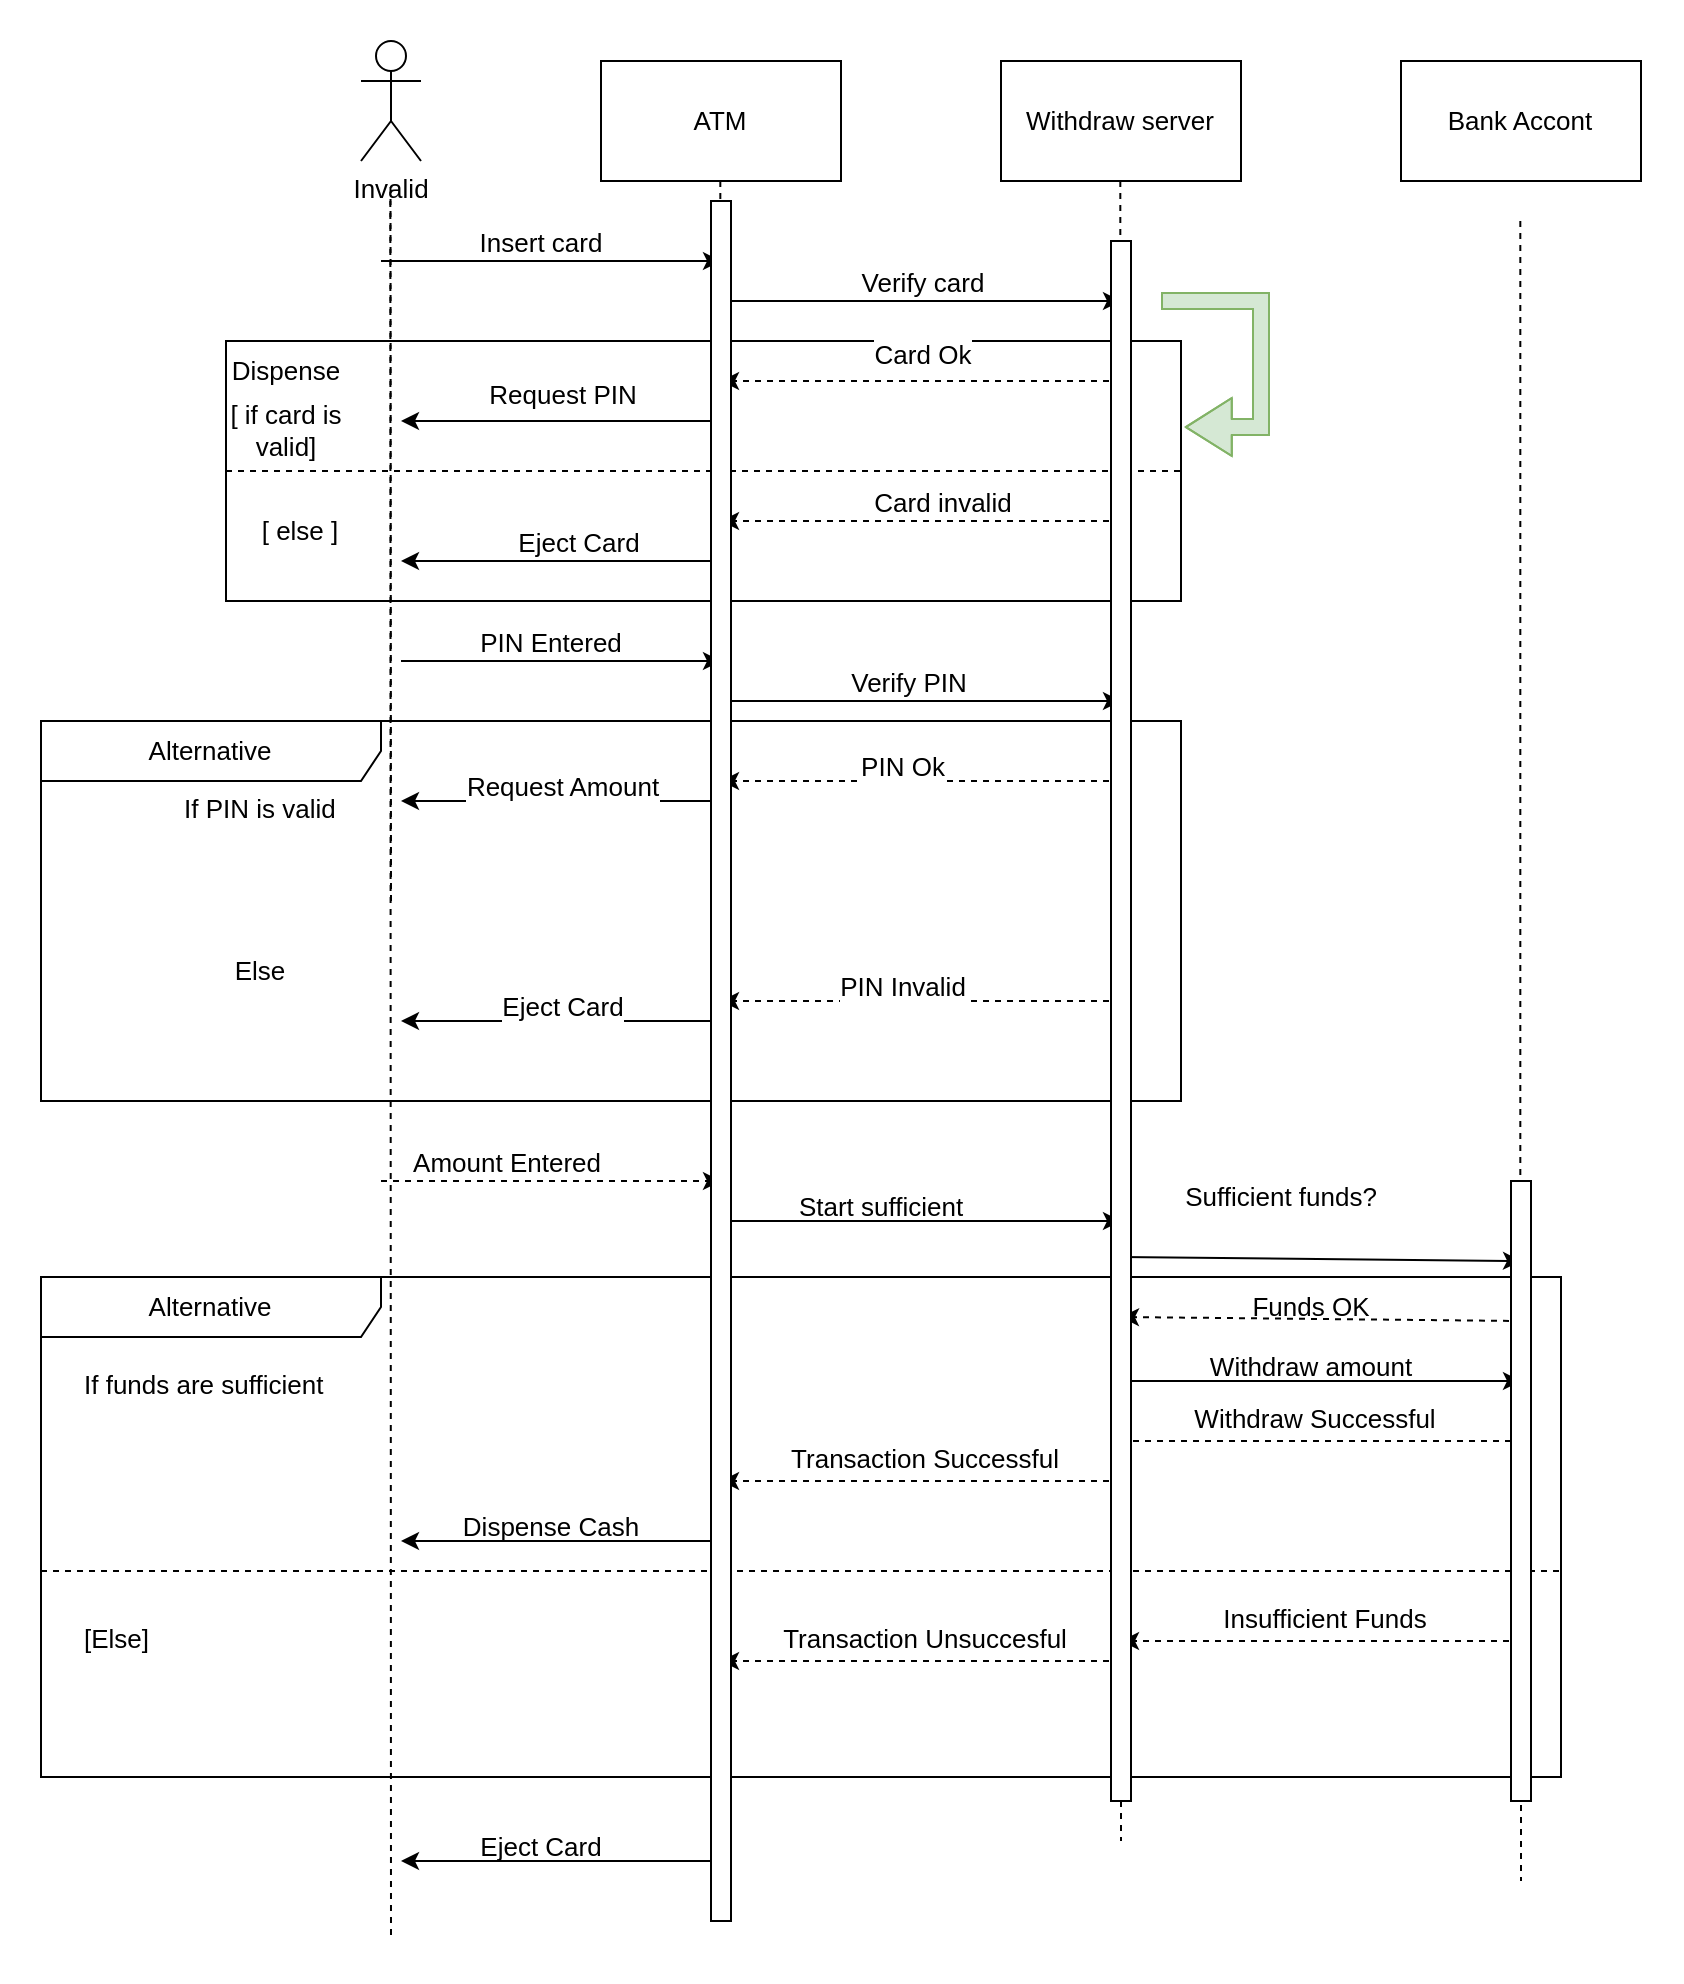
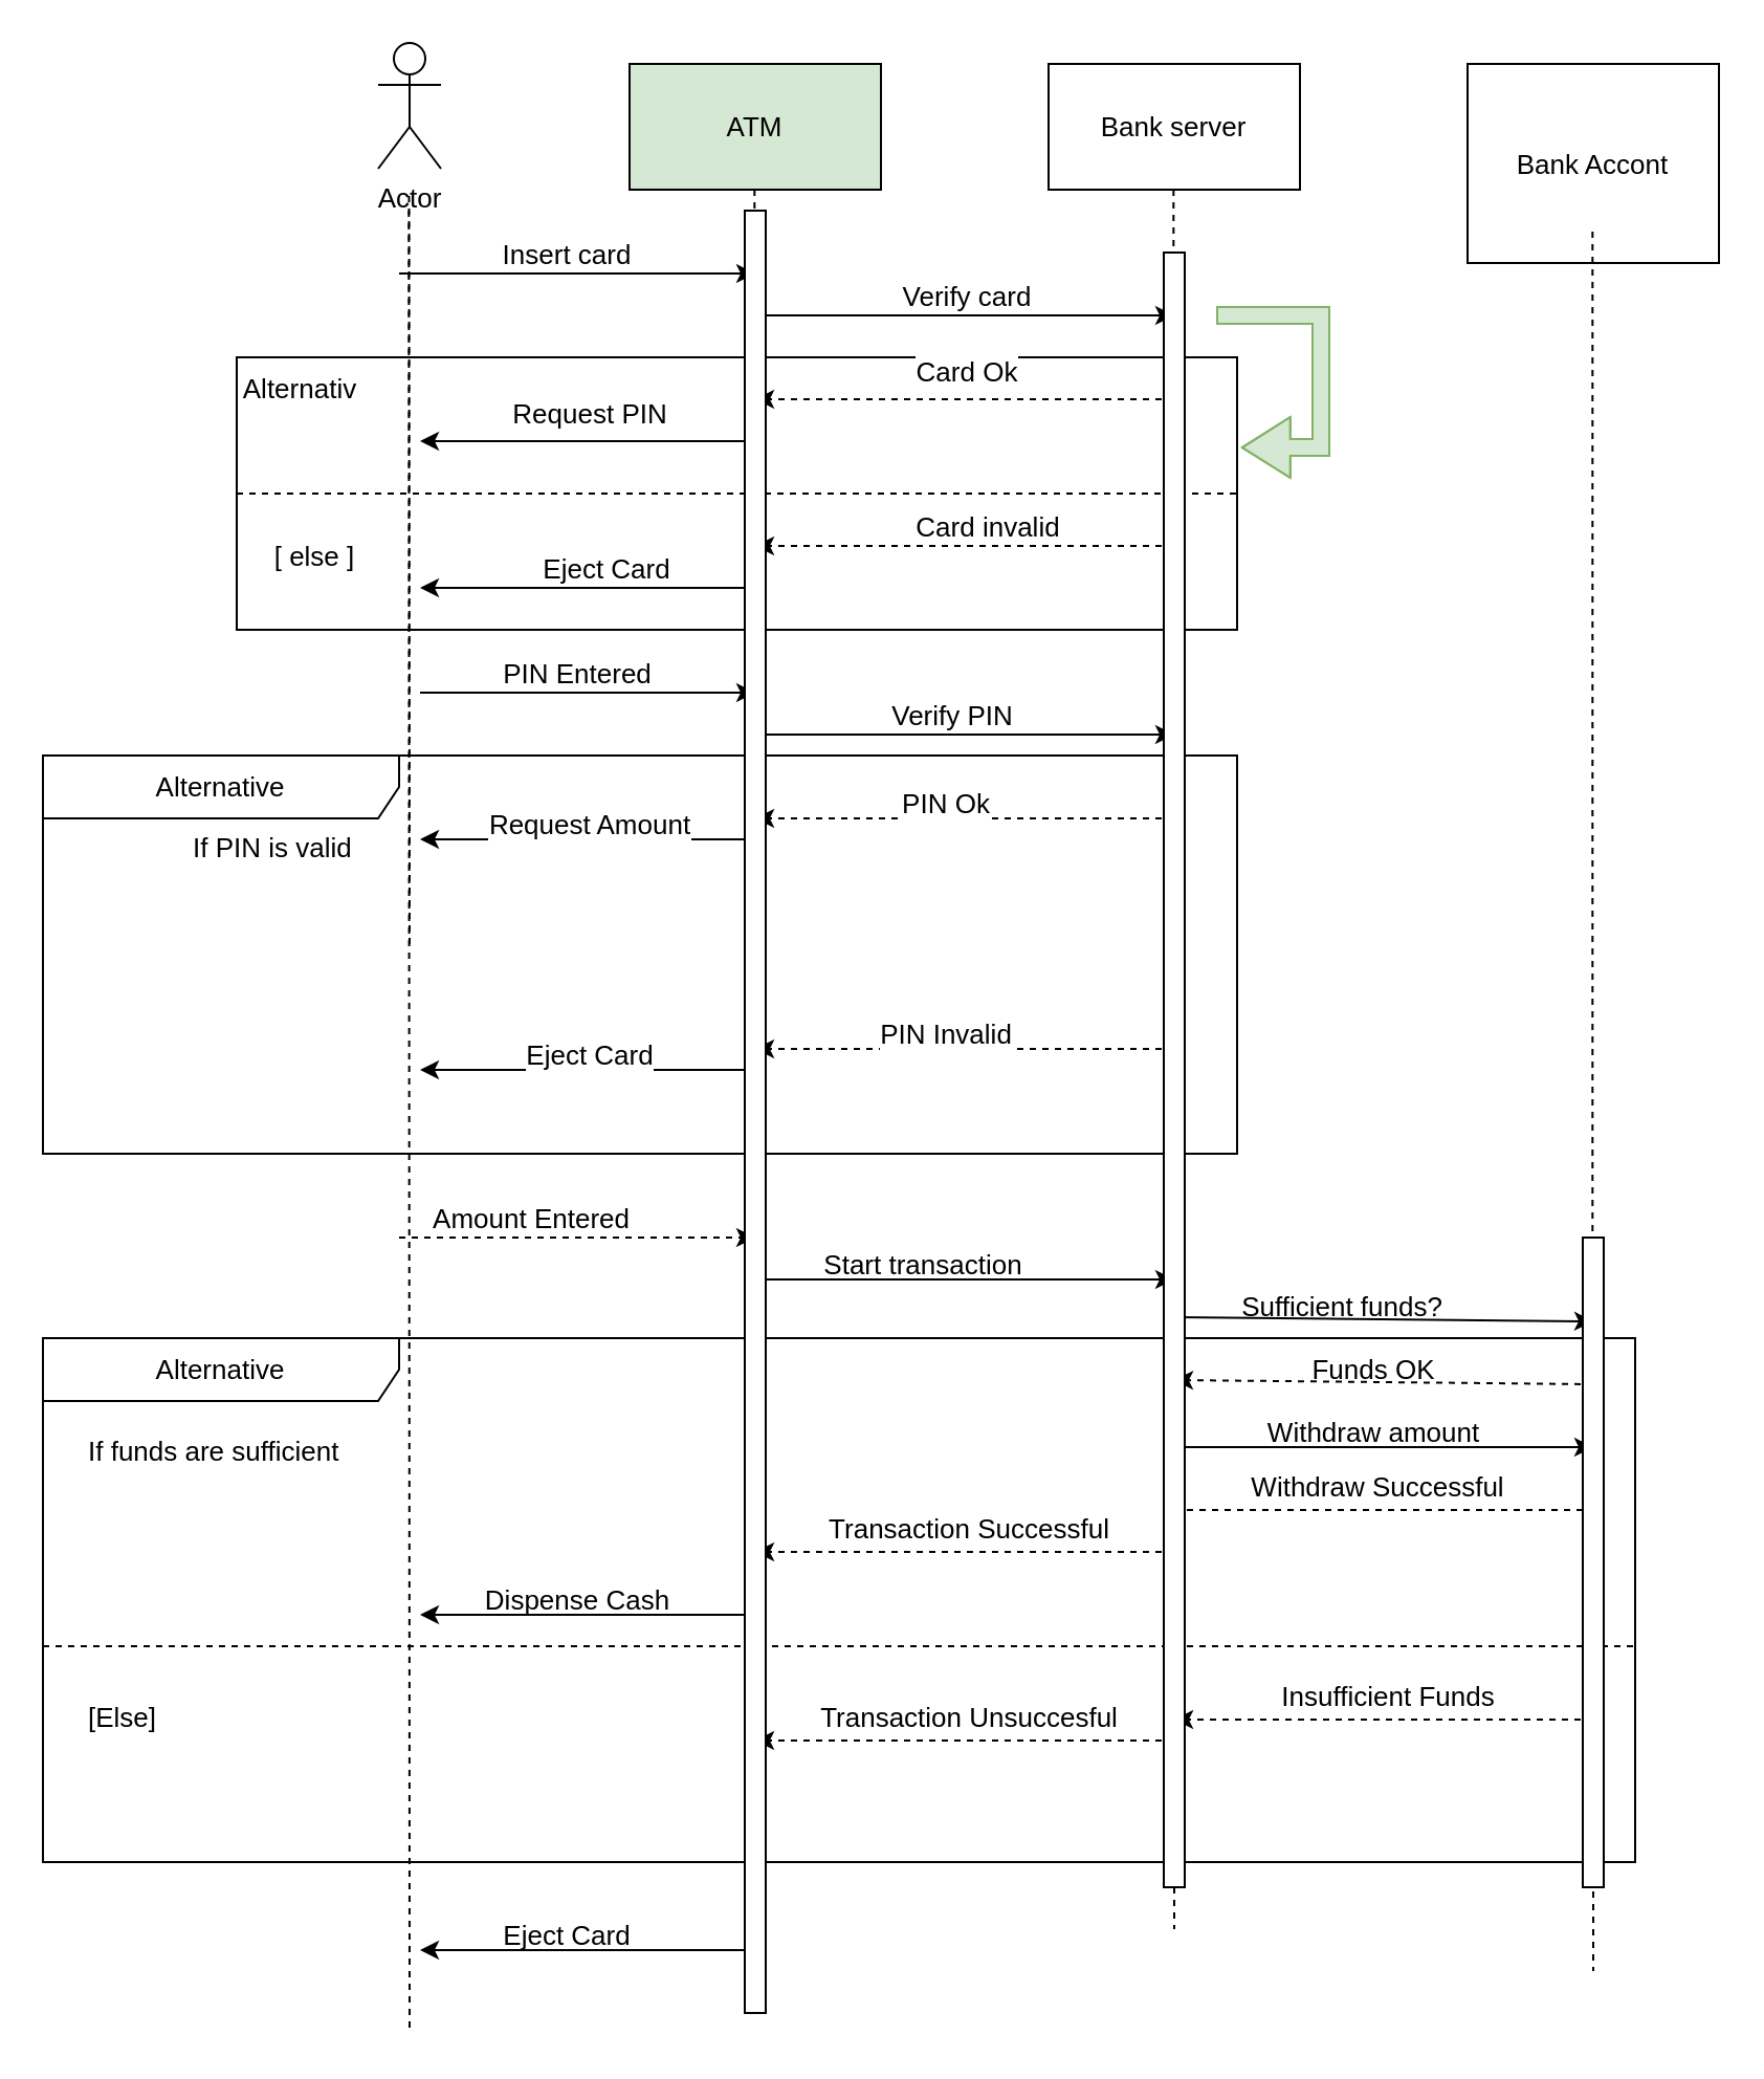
- <mxCell id="4" value="ATM" style="rounded=0;whiteSpace=wrap;html=1;fontSize=13;" vertex="1" parent="1"><mxGeometry x="300" y="30" width="120" height="60" as="geometry" /></mxCell>
+ <mxCell id="4" value="ATM" style="rounded=0;whiteSpace=wrap;html=1;fontSize=13;fillColor=#d5e8d4;" vertex="1" parent="1"><mxGeometry x="300" y="30" width="120" height="60" as="geometry" /></mxCell>
- <mxCell id="5" value="Withdraw server" style="rounded=0;whiteSpace=wrap;html=1;fontSize=13;" vertex="1" parent="1"><mxGeometry x="500" y="30" width="120" height="60" as="geometry" /></mxCell>
+ <mxCell id="5" value="Bank server" style="rounded=0;whiteSpace=wrap;html=1;fontSize=13;" vertex="1" parent="1"><mxGeometry x="500" y="30" width="120" height="60" as="geometry" /></mxCell>
- <mxCell id="6" value="Bank Accont" style="rounded=0;whiteSpace=wrap;html=1;fontSize=13;" vertex="1" parent="1"><mxGeometry x="700" y="30" width="120" height="60" as="geometry" /></mxCell>
+ <mxCell id="6" value="Bank Accont" style="rounded=0;whiteSpace=wrap;html=1;fontSize=13;" vertex="1" parent="1"><mxGeometry x="700" y="30" width="120" height="95" as="geometry" /></mxCell>
- <mxCell id="3" value="Invalid" style="shape=umlActor;verticalLabelPosition=bottom;verticalAlign=top;html=1;outlineConnect=0;fontSize=13;" vertex="1" parent="1"><mxGeometry x="180" y="20" width="30" height="60" as="geometry" /></mxCell>
+ <mxCell id="3" value="Actor" style="shape=umlActor;verticalLabelPosition=bottom;verticalAlign=top;html=1;outlineConnect=0;fontSize=13;" vertex="1" parent="1"><mxGeometry x="180" y="20" width="30" height="60" as="geometry" /></mxCell>
- <mxCell id="17" value="Dispense" style="text;html=1;strokeColor=none;fillColor=none;align=center;verticalAlign=middle;whiteSpace=wrap;rounded=0;fontSize=13;" vertex="1" parent="1"><mxGeometry x="112.5" y="170" width="60" height="30" as="geometry" /></mxCell>
+ <mxCell id="17" value="Alternativ" style="text;html=1;strokeColor=none;fillColor=none;align=center;verticalAlign=middle;whiteSpace=wrap;rounded=0;fontSize=13;" vertex="1" parent="1"><mxGeometry x="112.5" y="170" width="60" height="30" as="geometry" /></mxCell>
- <mxCell id="20" value="[ if card is valid]" style="text;html=1;strokeColor=none;fillColor=none;align=center;verticalAlign=middle;whiteSpace=wrap;rounded=0;fontSize=13;" vertex="1" parent="1"><mxGeometry x="112.5" y="200" width="60" height="30" as="geometry" /></mxCell>
- <mxCell id="32" value="Else" style="text;html=1;strokeColor=none;fillColor=none;align=center;verticalAlign=middle;whiteSpace=wrap;rounded=0;fontSize=13;" vertex="1" parent="30"><mxGeometry x="80" y="110" width="60" height="30" as="geometry" /></mxCell>
- <mxCell id="48" value="Sufficient funds?" style="text;html=1;align=center;verticalAlign=middle;resizable=0;points=[];autosize=1;strokeColor=none;fillColor=none;fontSize=13;" vertex="1" parent="1"><mxGeometry x="580" y="583" width="120" height="30" as="geometry" /></mxCell>
+ <mxCell id="48" value="Sufficient funds?" style="text;html=1;align=center;verticalAlign=middle;resizable=0;points=[];autosize=1;strokeColor=none;fillColor=none;fontSize=13;" vertex="1" parent="1"><mxGeometry x="580" y="608" width="120" height="30" as="geometry" /></mxCell>
- <mxCell id="46" value="Start sufficient" style="text;html=1;align=center;verticalAlign=middle;resizable=0;points=[];autosize=1;strokeColor=none;fillColor=none;fontSize=13;" vertex="1" parent="1"><mxGeometry x="380" y="588" width="120" height="30" as="geometry" /></mxCell>
+ <mxCell id="46" value="Start transaction" style="text;html=1;align=center;verticalAlign=middle;resizable=0;points=[];autosize=1;strokeColor=none;fillColor=none;fontSize=13;" vertex="1" parent="1"><mxGeometry x="380" y="588" width="120" height="30" as="geometry" /></mxCell>
